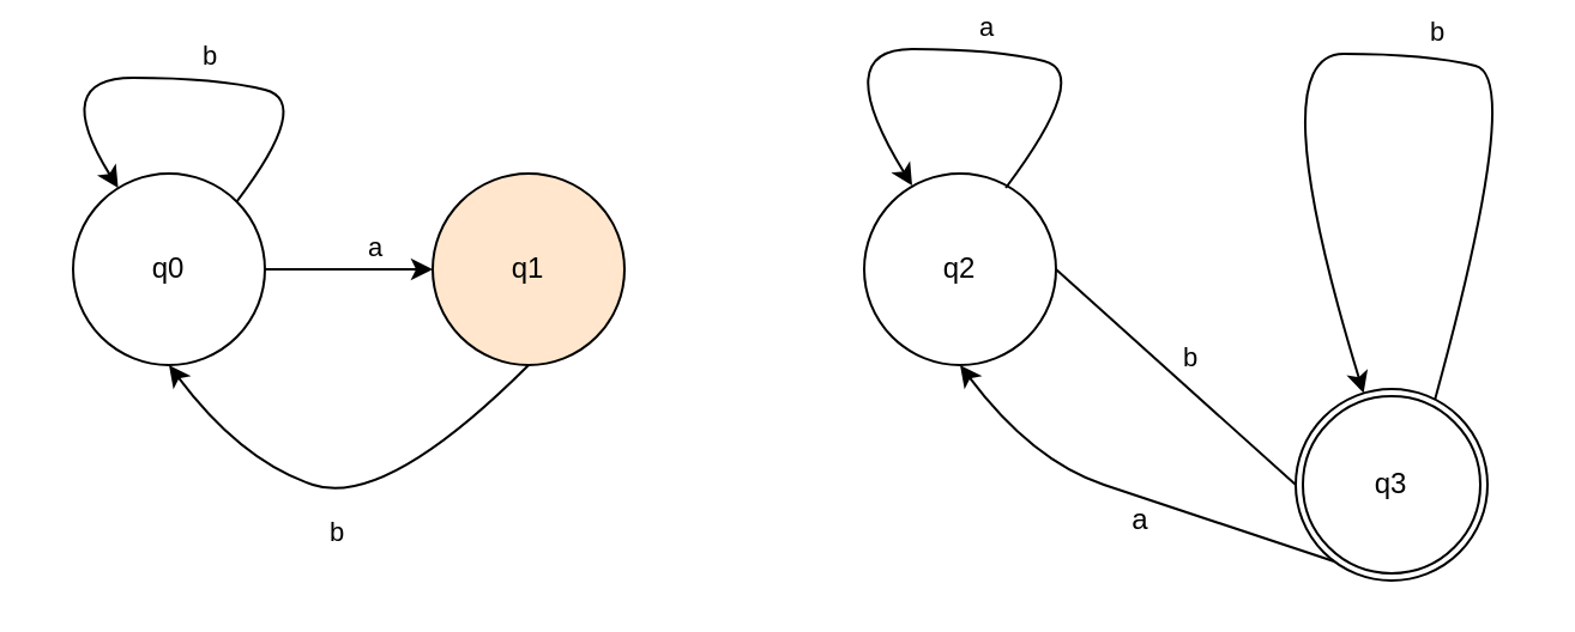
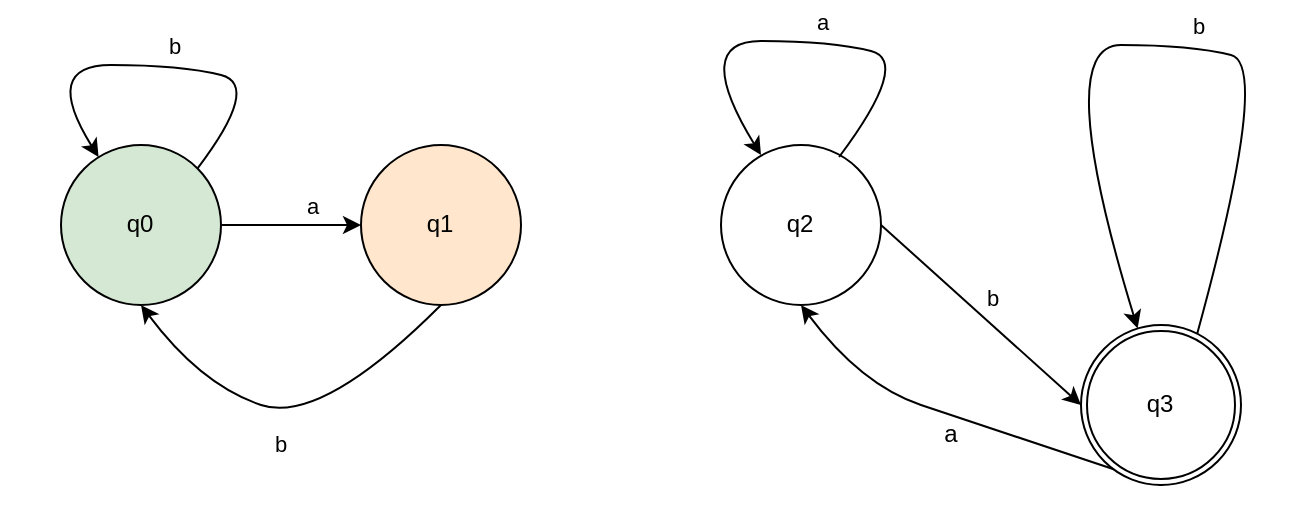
- <mxCell id="2" value="q0" style="ellipse;whiteSpace=wrap;html=1;aspect=fixed;" vertex="1" parent="1"><mxGeometry x="30" y="72" width="80" height="80" as="geometry" /></mxCell>
+ <mxCell id="2" value="q0" style="ellipse;whiteSpace=wrap;html=1;aspect=fixed;fillColor=#d5e8d4;" vertex="1" parent="1"><mxGeometry x="30" y="72" width="80" height="80" as="geometry" /></mxCell>
- <mxCell id="9" value="b" style="endArrow=none;html=1;rounded=0;exitX=1;exitY=0.5;exitDx=0;exitDy=0;entryX=0;entryY=0.5;entryDx=0;entryDy=0;" edge="1" parent="1" source="4" target="18"><mxGeometry y="10" width="50" height="50" relative="1" as="geometry"><mxPoint x="390" y="152" as="sourcePoint" /><mxPoint x="540" y="112" as="targetPoint" /><mxPoint as="offset" /></mxGeometry></mxCell>
+ <mxCell id="9" value="b" style="endArrow=classic;html=1;rounded=0;exitX=1;exitY=0.5;exitDx=0;exitDy=0;entryX=0;entryY=0.5;entryDx=0;entryDy=0;" edge="1" parent="1" source="4" target="18"><mxGeometry y="10" width="50" height="50" relative="1" as="geometry"><mxPoint x="390" y="152" as="sourcePoint" /><mxPoint x="540" y="112" as="targetPoint" /><mxPoint as="offset" /></mxGeometry></mxCell>
